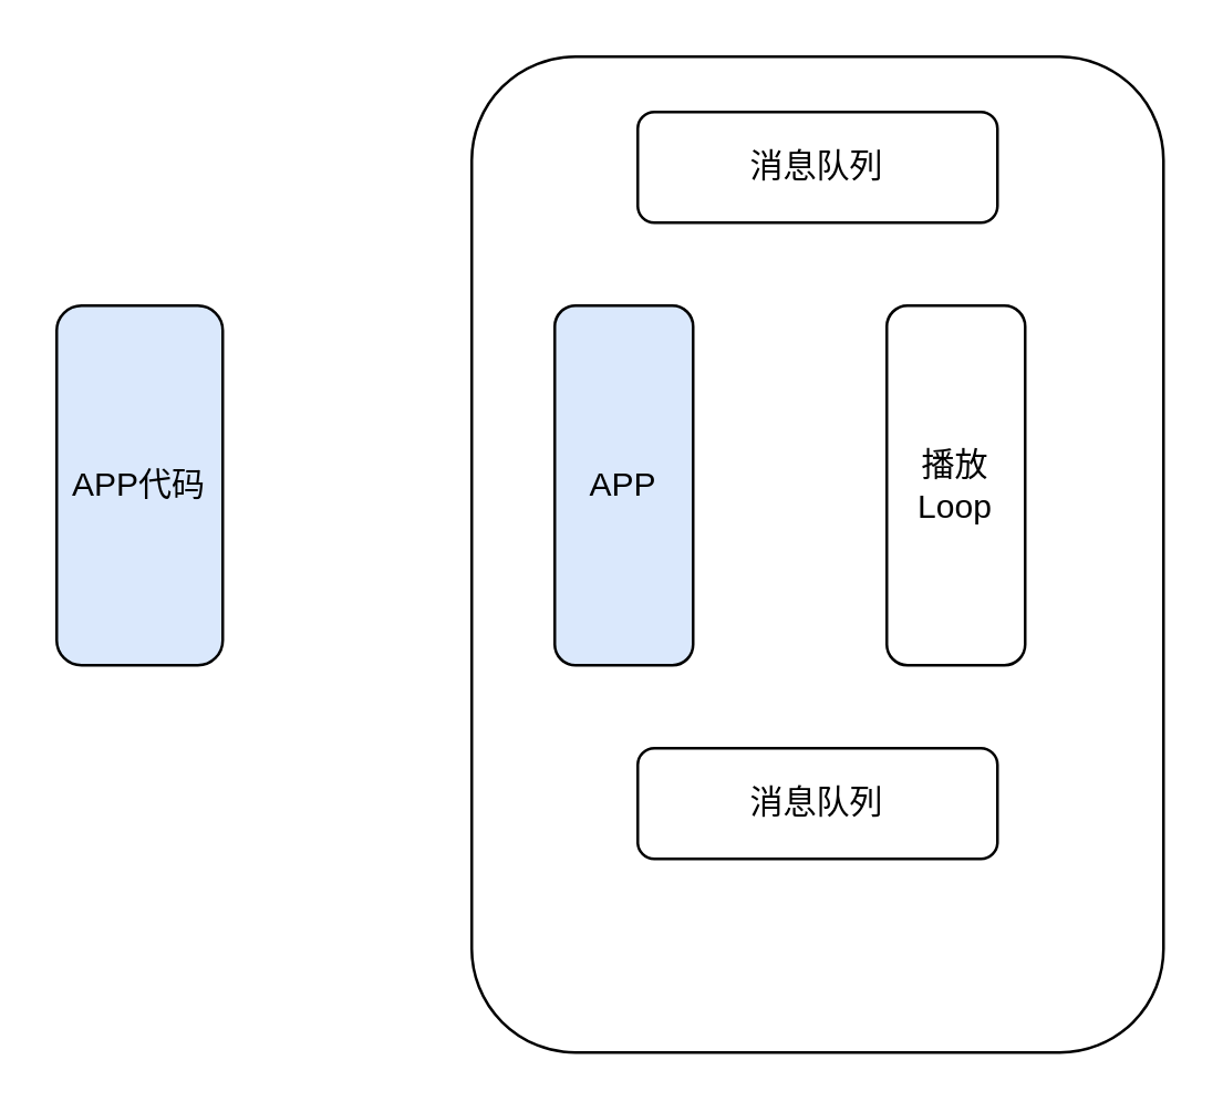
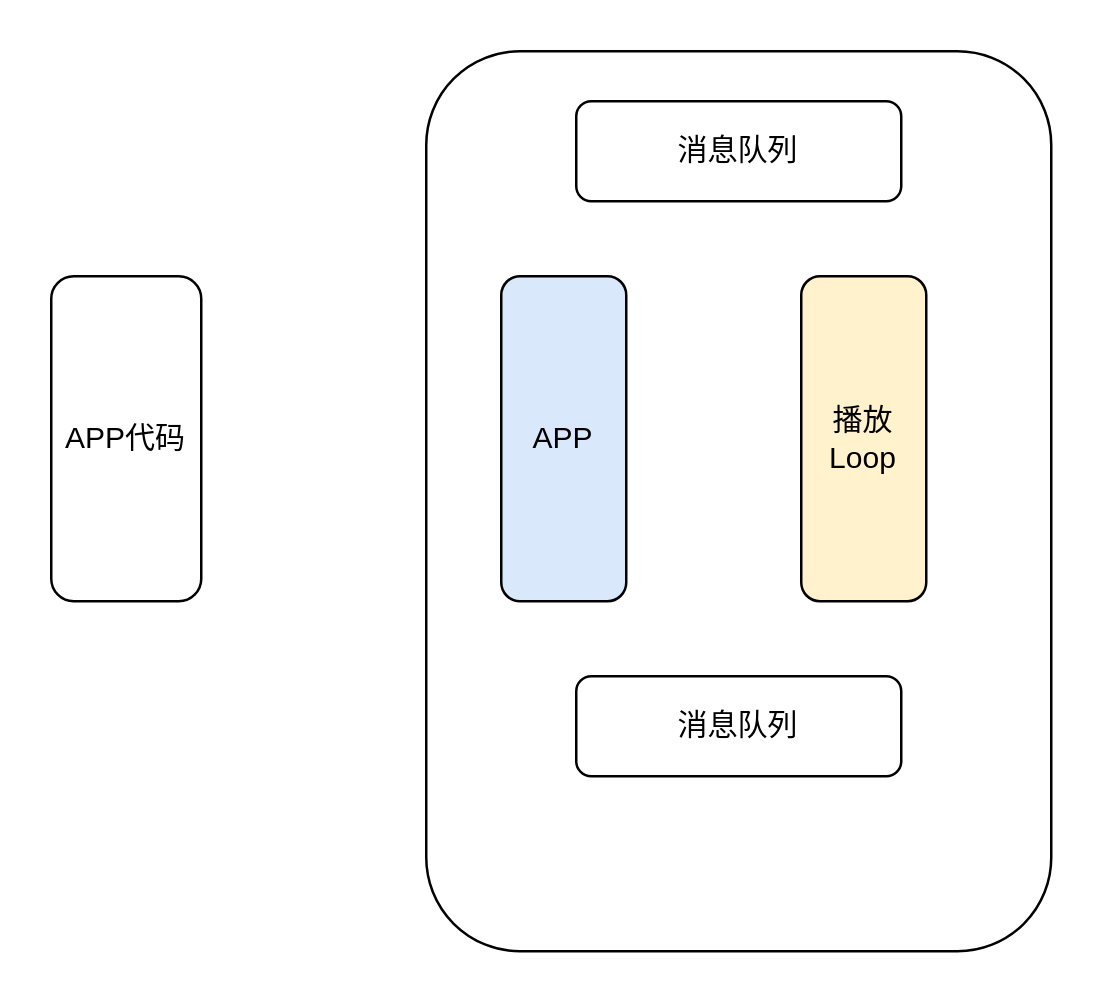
- <mxCell id="3" value="APP代码" style="rounded=1;whiteSpace=wrap;html=1;rotation=0;fillColor=#dae8fc;" vertex="1" parent="1"><mxGeometry x="20" y="110" width="60" height="130" as="geometry" /></mxCell>
+ <mxCell id="3" value="APP代码" style="rounded=1;whiteSpace=wrap;html=1;rotation=0;" vertex="1" parent="1"><mxGeometry x="20" y="110" width="60" height="130" as="geometry" /></mxCell>
- <mxCell id="5" value="播放Loop" style="rounded=1;whiteSpace=wrap;html=1;rotation=0;" vertex="1" parent="1"><mxGeometry x="320" y="110" width="50" height="130" as="geometry" /></mxCell>
+ <mxCell id="5" value="播放Loop" style="rounded=1;whiteSpace=wrap;html=1;rotation=0;fillColor=#fff2cc;" vertex="1" parent="1"><mxGeometry x="320" y="110" width="50" height="130" as="geometry" /></mxCell>
